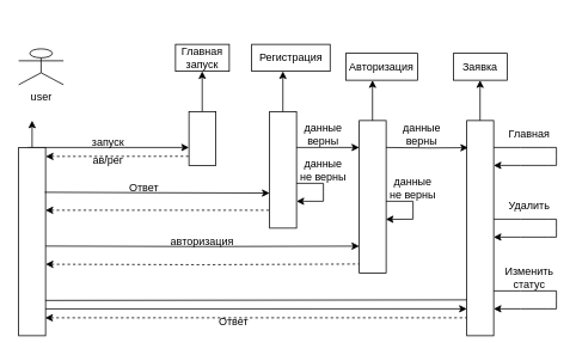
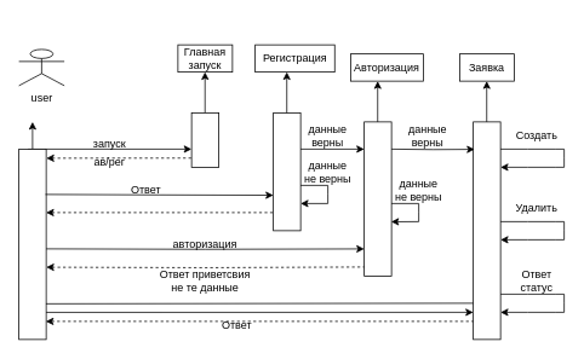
- <mxCell id="28" value="Главная" style="text;html=1;align=center;verticalAlign=middle;whiteSpace=wrap;rounded=0;" vertex="1" parent="1"><mxGeometry x="560" y="134" width="60" height="30" as="geometry" /></mxCell>
+ <mxCell id="28" value="Создать" style="text;html=1;align=center;verticalAlign=middle;whiteSpace=wrap;rounded=0;" vertex="1" parent="1"><mxGeometry x="560" y="134" width="60" height="30" as="geometry" /></mxCell>
+ <mxCell id="49" value="Ответ приветсвия не те данные" style="text;html=1;align=center;verticalAlign=middle;whiteSpace=wrap;rounded=0;" vertex="1" parent="1"><mxGeometry x="170" y="294" width="110" height="30" as="geometry" /></mxCell>
- <mxCell id="30" value="Изменить статус" style="text;html=1;align=center;verticalAlign=middle;whiteSpace=wrap;rounded=0;" vertex="1" parent="1"><mxGeometry x="560" y="294" width="60" height="30" as="geometry" /></mxCell>
+ <mxCell id="30" value="Ответ статус" style="text;html=1;align=center;verticalAlign=middle;whiteSpace=wrap;rounded=0;" vertex="1" parent="1"><mxGeometry x="560" y="294" width="60" height="30" as="geometry" /></mxCell>
